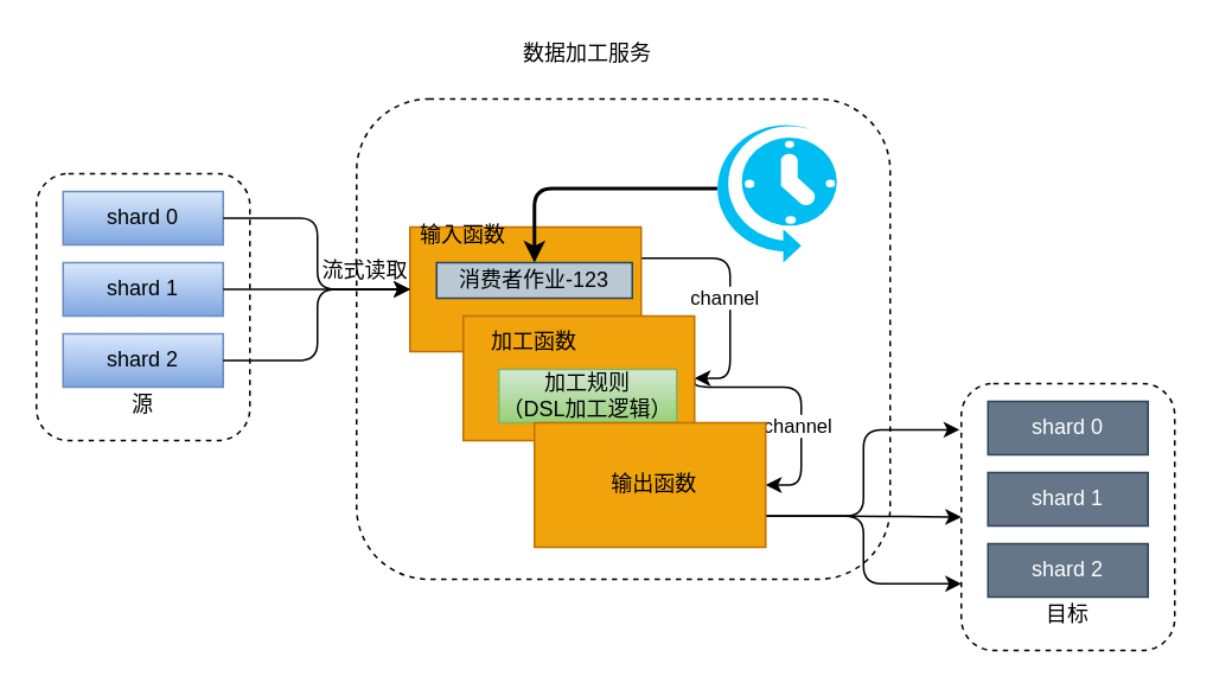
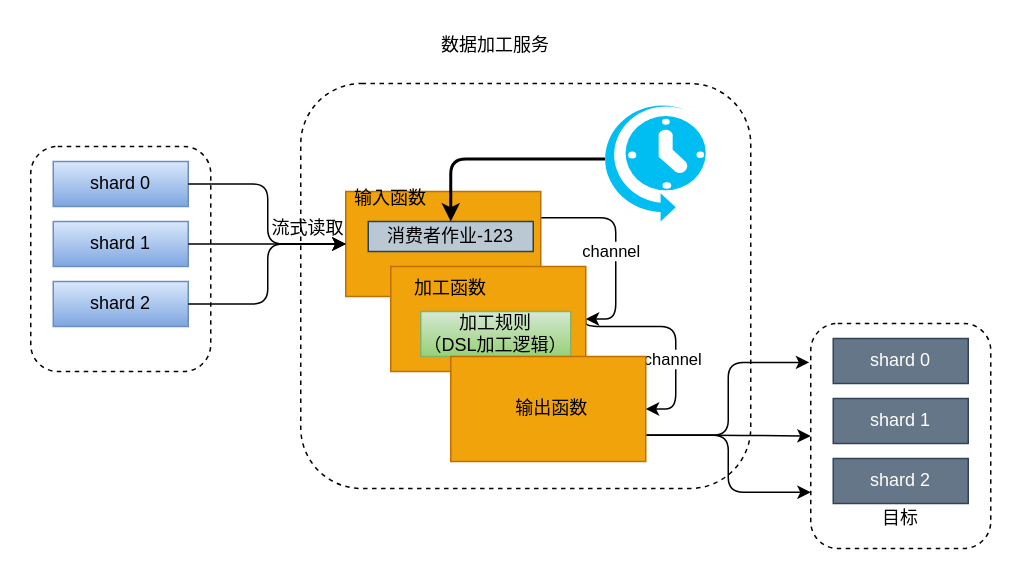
- <mxCell id="6" value="源" style="text;html=1;strokeColor=none;fillColor=none;align=center;verticalAlign=middle;whiteSpace=wrap;rounded=0;dashed=1;" vertex="1" parent="1"><mxGeometry x="60" y="217" width="40" height="20" as="geometry" /></mxCell>
